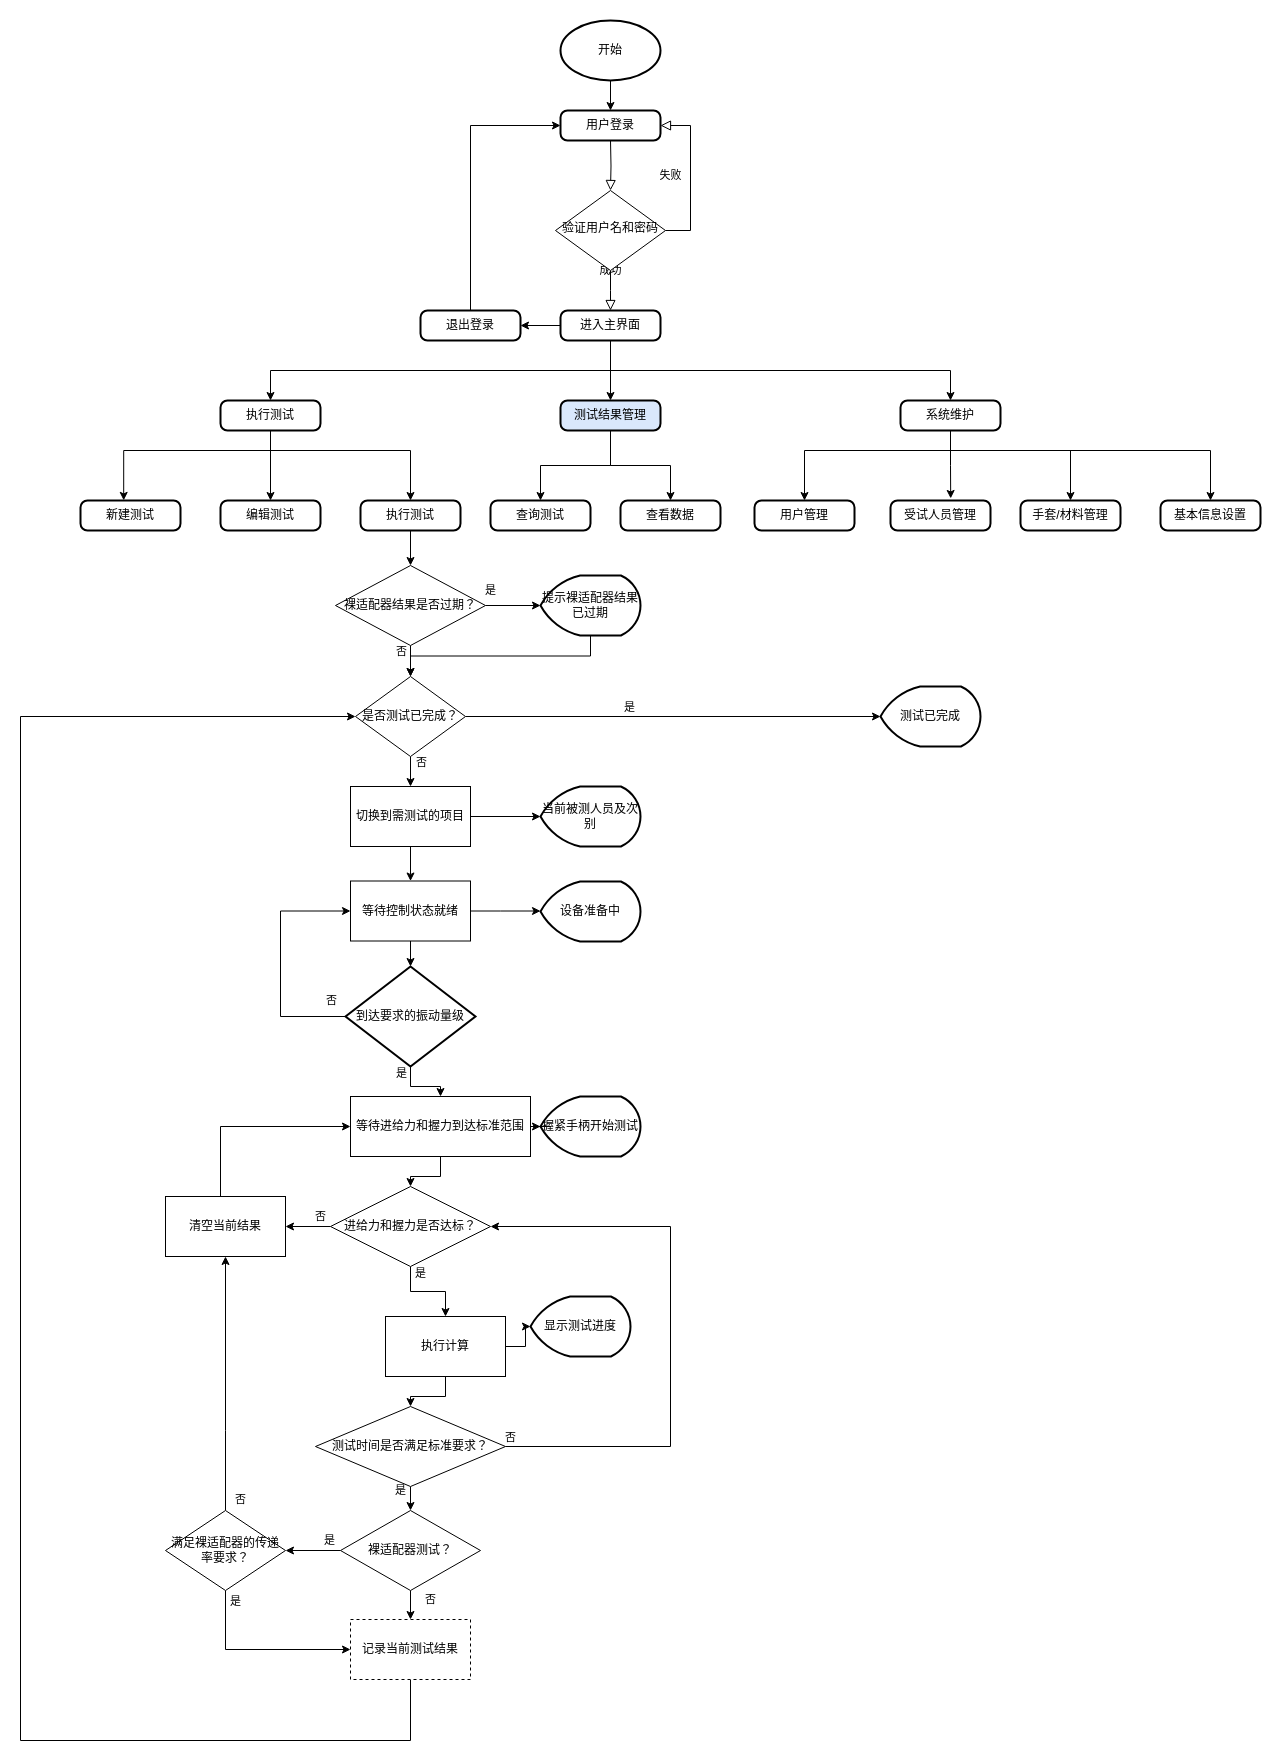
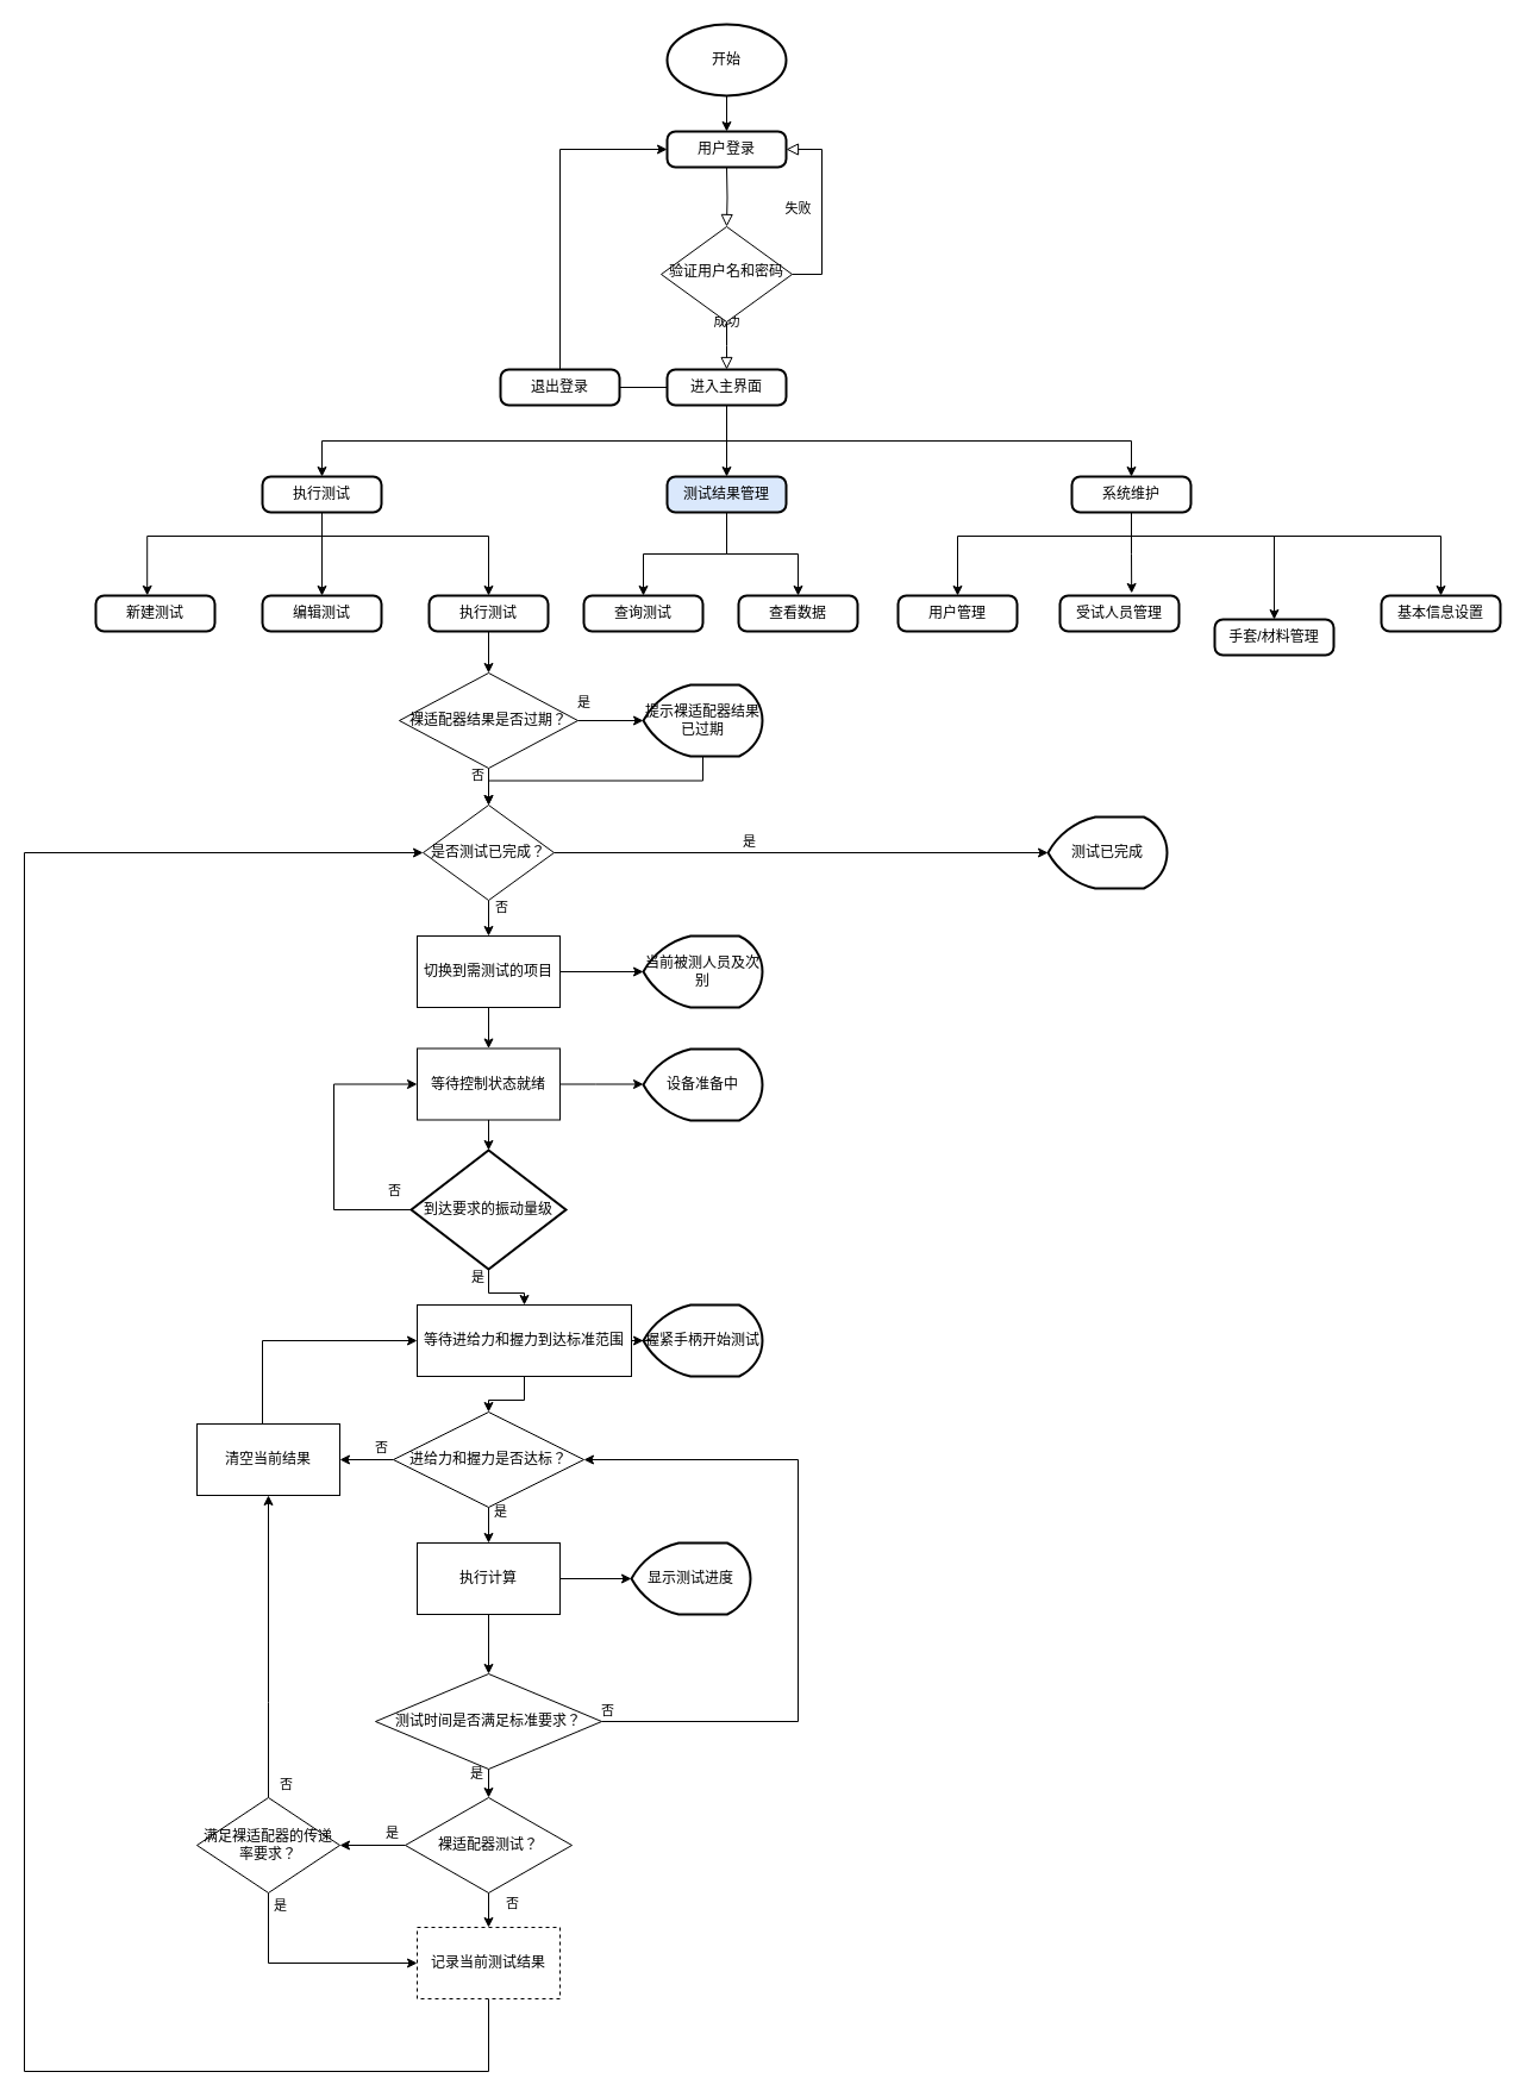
- <mxCell id="8" value="" style="edgeStyle=orthogonalEdgeStyle;rounded=0;orthogonalLoop=1;jettySize=auto;html=1;" edge="1" parent="1" source="12" target="14"><mxGeometry relative="1" as="geometry" /></mxCell>
+ <mxCell id="8" value="" style="edgeStyle=orthogonalEdgeStyle;rounded=0;orthogonalLoop=1;jettySize=auto;html=1;endArrow=none;" edge="1" parent="1" source="12" target="14"><mxGeometry relative="1" as="geometry" /></mxCell>
- <mxCell id="30" value="手套/材料管理" style="rounded=1;whiteSpace=wrap;html=1;absoluteArcSize=1;arcSize=14;strokeWidth=2;" vertex="1" parent="1"><mxGeometry x="1020" y="500" width="100" height="30" as="geometry" /></mxCell>
+ <mxCell id="30" value="手套/材料管理" style="rounded=1;whiteSpace=wrap;html=1;absoluteArcSize=1;arcSize=14;strokeWidth=2;" vertex="1" parent="1"><mxGeometry x="1020" y="520" width="100" height="30" as="geometry" /></mxCell>
- <mxCell id="72" value="执行计算" style="whiteSpace=wrap;html=1;" vertex="1" parent="1"><mxGeometry x="385" y="1316" width="120" height="60" as="geometry" /></mxCell>
+ <mxCell id="72" value="执行计算" style="whiteSpace=wrap;html=1;" vertex="1" parent="1"><mxGeometry x="350" y="1296" width="120" height="60" as="geometry" /></mxCell>
